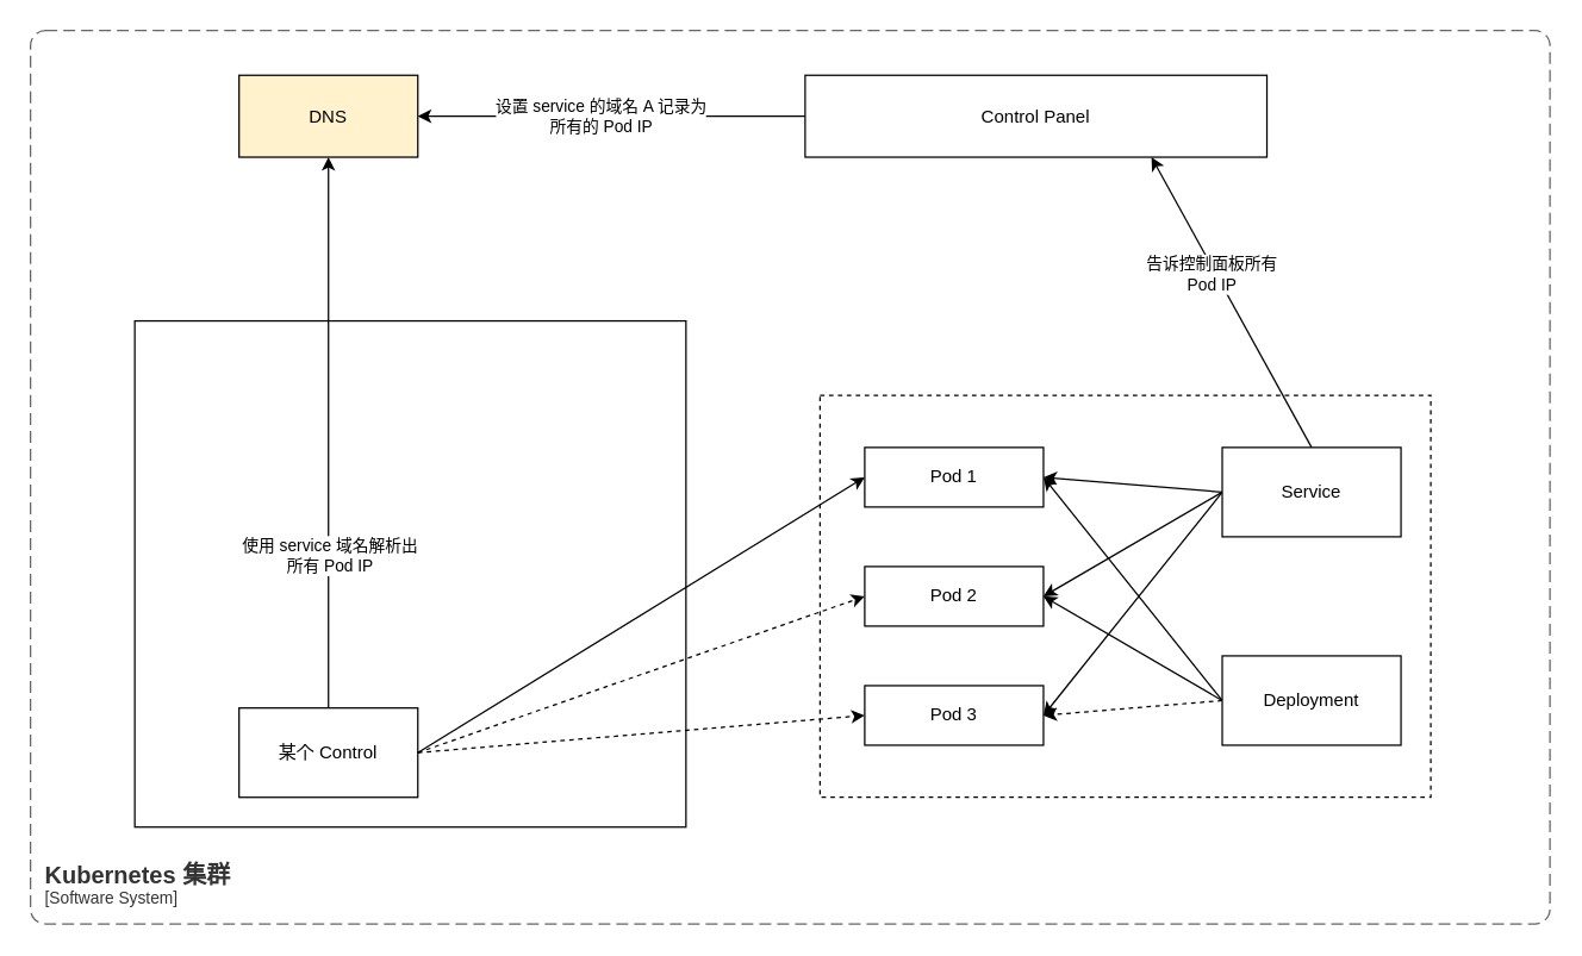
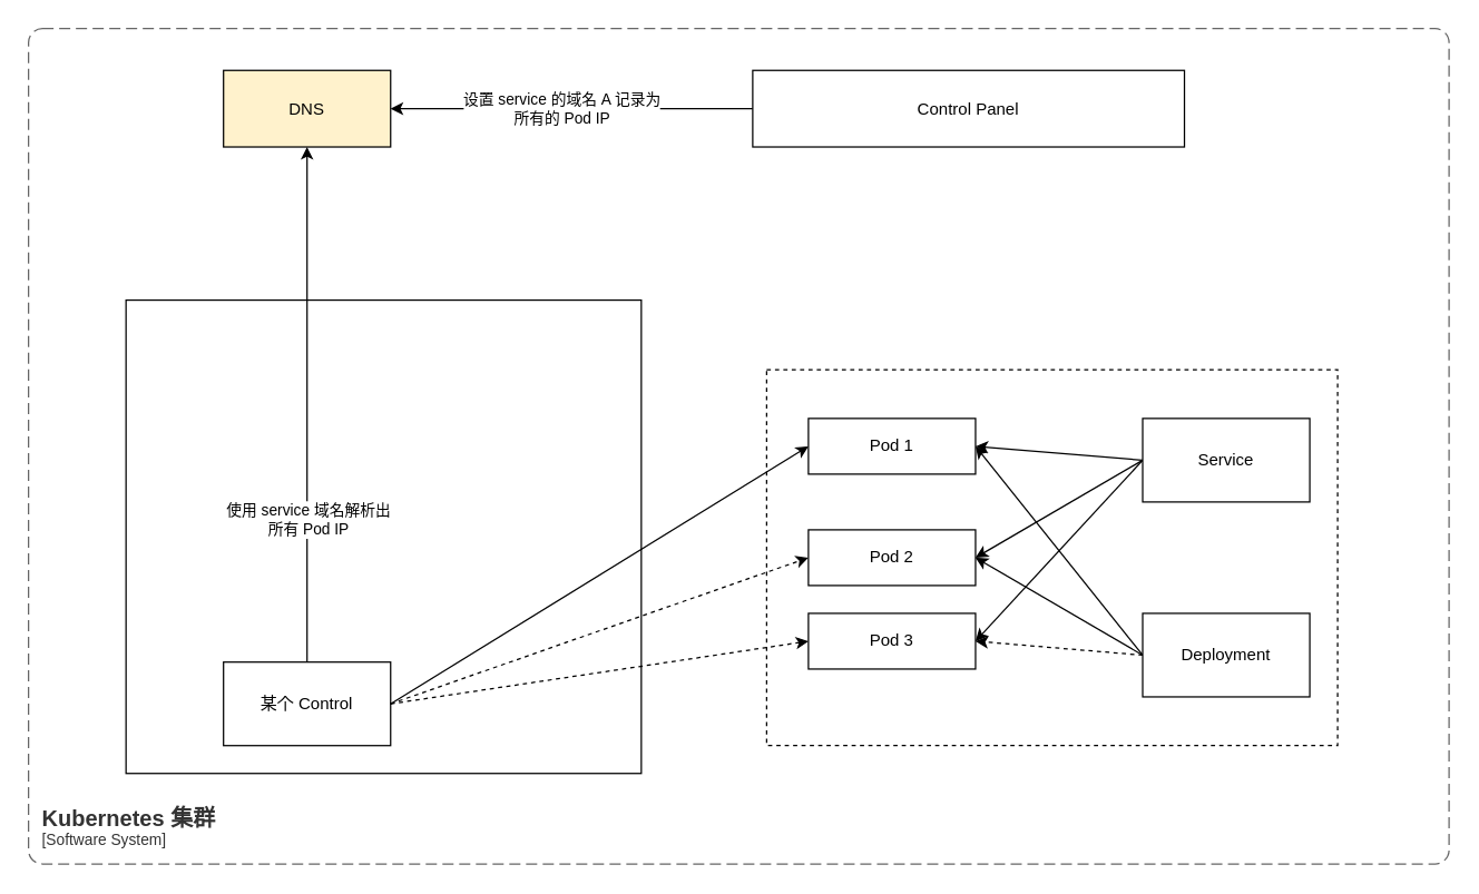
- <mxCell id="16" style="edgeStyle=none;rounded=0;orthogonalLoop=1;jettySize=auto;html=1;exitX=0.5;exitY=0;exitDx=0;exitDy=0;entryX=0.75;entryY=1;entryDx=0;entryDy=0;" edge="1" parent="1" source="18" target="25"><mxGeometry relative="1" as="geometry" /></mxCell>
- <mxCell id="17" value="告诉控制面板所有&lt;br&gt;Pod IP" style="edgeLabel;html=1;align=center;verticalAlign=middle;resizable=0;points=[];" vertex="1" connectable="0" parent="16"><mxGeometry x="0.211" y="3" relative="1" as="geometry"><mxPoint as="offset" /></mxGeometry></mxCell>
- <mxCell id="12" value="Pod 3" style="rounded=0;whiteSpace=wrap;html=1;" vertex="1" parent="1"><mxGeometry x="580" y="460" width="120" height="40" as="geometry" /></mxCell>
+ <mxCell id="12" value="Pod 3" style="rounded=0;whiteSpace=wrap;html=1;" vertex="1" parent="1"><mxGeometry x="580" y="440" width="120" height="40" as="geometry" /></mxCell>
